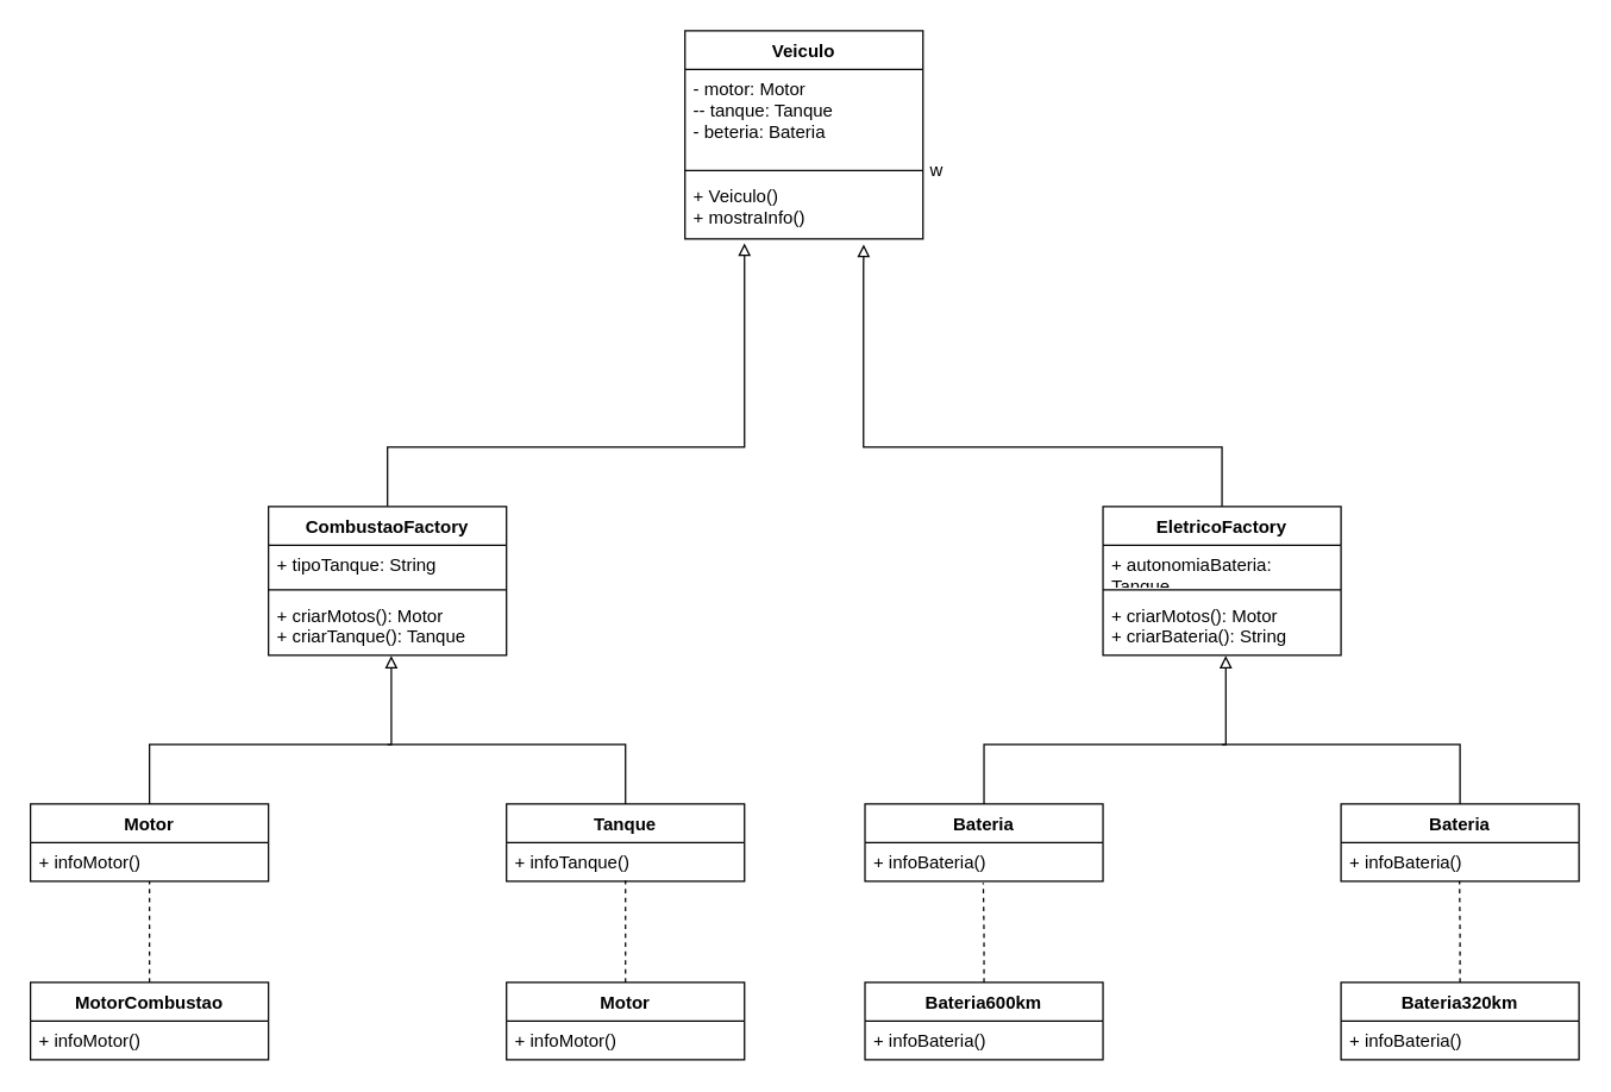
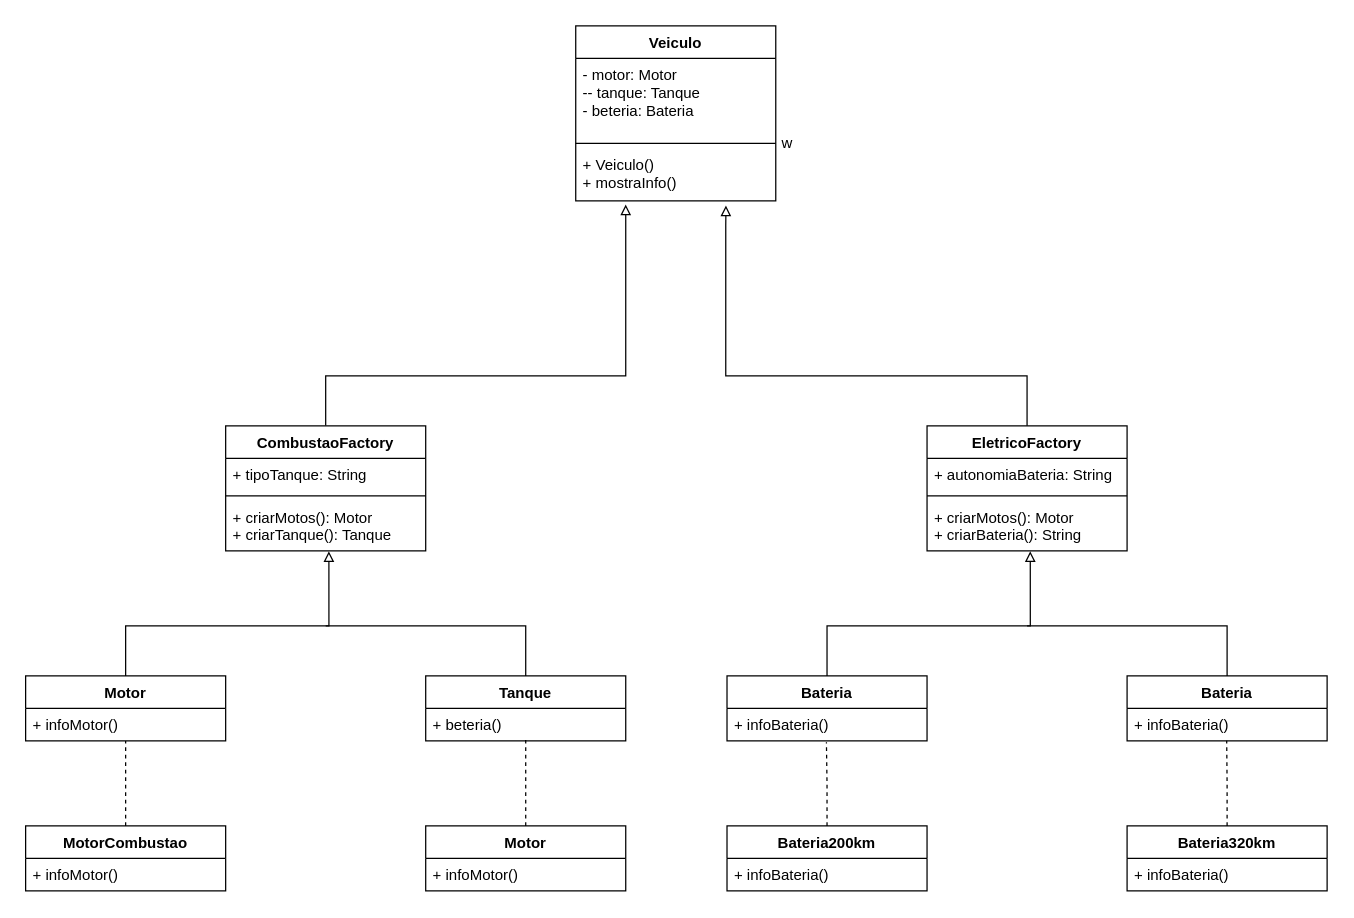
- <mxCell id="8" value="+ autonomiaBateria: Tanque" style="text;strokeColor=none;fillColor=none;align=left;verticalAlign=top;spacingLeft=4;spacingRight=4;overflow=hidden;rotatable=0;points=[[0,0.5],[1,0.5]];portConstraint=eastwest;whiteSpace=wrap;html=1;" vertex="1" parent="7"><mxGeometry y="26" width="160" height="26" as="geometry" /></mxCell>
+ <mxCell id="8" value="+ autonomiaBateria: String" style="text;strokeColor=none;fillColor=none;align=left;verticalAlign=top;spacingLeft=4;spacingRight=4;overflow=hidden;rotatable=0;points=[[0,0.5],[1,0.5]];portConstraint=eastwest;whiteSpace=wrap;html=1;" vertex="1" parent="7"><mxGeometry y="26" width="160" height="26" as="geometry" /></mxCell>
- <mxCell id="16" value="+ infoTanque()" style="text;strokeColor=none;fillColor=none;align=left;verticalAlign=top;spacingLeft=4;spacingRight=4;overflow=hidden;rotatable=0;points=[[0,0.5],[1,0.5]];portConstraint=eastwest;whiteSpace=wrap;html=1;" vertex="1" parent="15"><mxGeometry y="26" width="160" height="26" as="geometry" /></mxCell>
+ <mxCell id="16" value="+ beteria()" style="text;strokeColor=none;fillColor=none;align=left;verticalAlign=top;spacingLeft=4;spacingRight=4;overflow=hidden;rotatable=0;points=[[0,0.5],[1,0.5]];portConstraint=eastwest;whiteSpace=wrap;html=1;" vertex="1" parent="15"><mxGeometry y="26" width="160" height="26" as="geometry" /></mxCell>
- <mxCell id="31" value="Bateria600km" style="swimlane;fontStyle=1;align=center;verticalAlign=top;childLayout=stackLayout;horizontal=1;startSize=26;horizontalStack=0;resizeParent=1;resizeParentMax=0;resizeLast=0;collapsible=1;marginBottom=0;whiteSpace=wrap;html=1;" vertex="1" parent="1"><mxGeometry x="581" y="660" width="160" height="52" as="geometry" /></mxCell>
+ <mxCell id="31" value="Bateria200km" style="swimlane;fontStyle=1;align=center;verticalAlign=top;childLayout=stackLayout;horizontal=1;startSize=26;horizontalStack=0;resizeParent=1;resizeParentMax=0;resizeLast=0;collapsible=1;marginBottom=0;whiteSpace=wrap;html=1;" vertex="1" parent="1"><mxGeometry x="581" y="660" width="160" height="52" as="geometry" /></mxCell>
